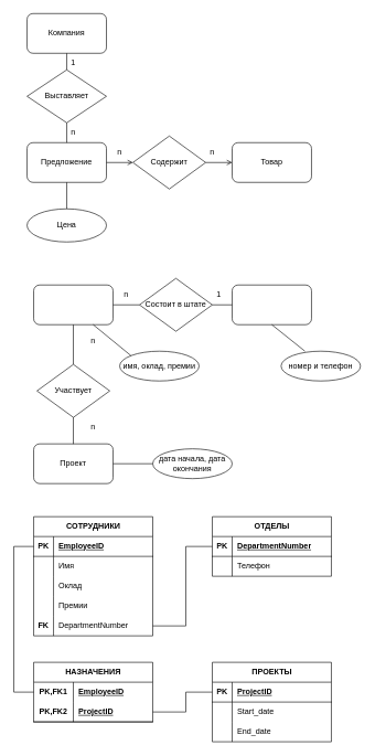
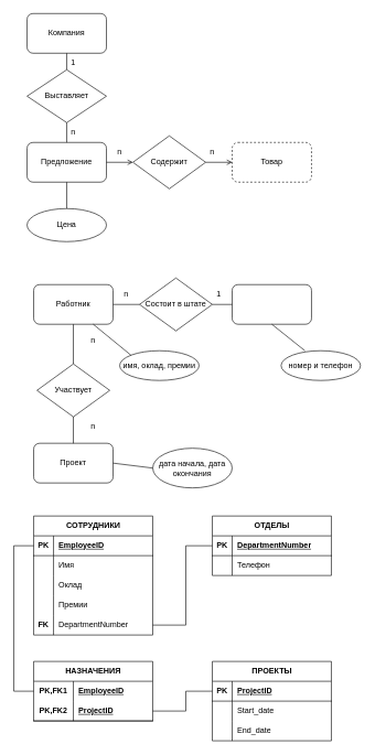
- <mxCell id="5" value="Товар" style="rounded=1;whiteSpace=wrap;html=1;" vertex="1" parent="1"><mxGeometry x="350" y="215" width="120" height="60" as="geometry" /></mxCell>
+ <mxCell id="5" value="Товар" style="rounded=1;whiteSpace=wrap;html=1;dashed=1;" vertex="1" parent="1"><mxGeometry x="350" y="215" width="120" height="60" as="geometry" /></mxCell>
+ <mxCell id="25" value="Работник" style="text;html=1;strokeColor=none;fillColor=none;align=center;verticalAlign=middle;whiteSpace=wrap;rounded=0;" vertex="1" parent="1"><mxGeometry x="80" y="445" width="60" height="30" as="geometry" /></mxCell>
- <mxCell id="40" value="дата начала, дата окончания" style="ellipse;whiteSpace=wrap;html=1;" vertex="1" parent="1"><mxGeometry x="230" y="677.5" width="120" height="45" as="geometry" /></mxCell>
+ <mxCell id="40" value="дата начала, дата окончания" style="ellipse;whiteSpace=wrap;html=1;" vertex="1" parent="1"><mxGeometry x="230" y="677.5" width="120" height="60" as="geometry" /></mxCell>
